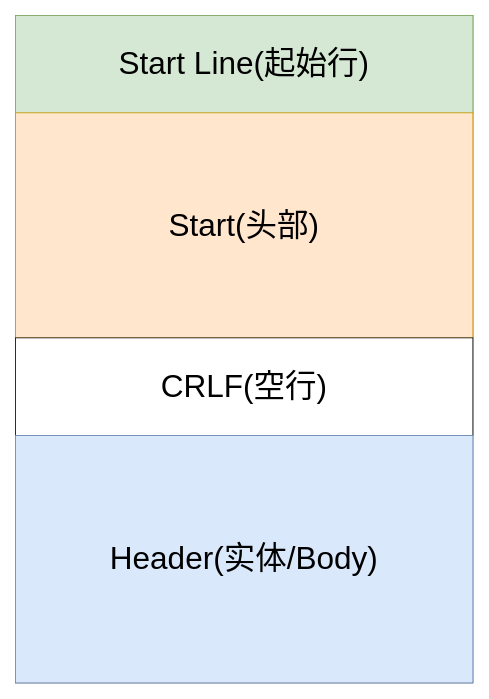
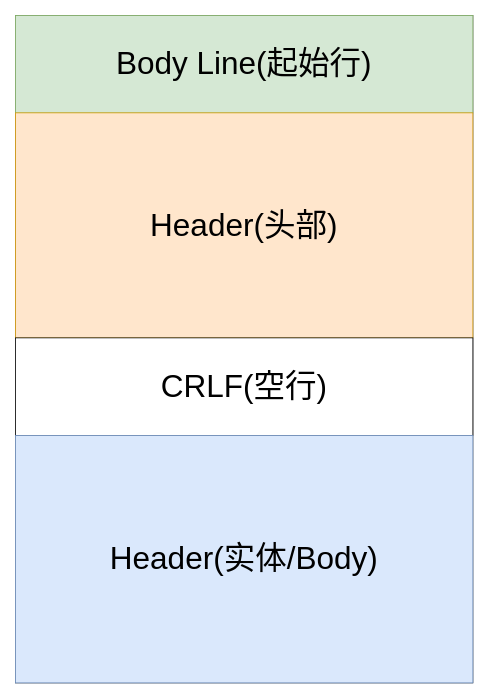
- <mxCell id="3" value="&lt;span style=&quot;font-size: 42px&quot;&gt;Start Line(起始行)&lt;/span&gt;" style="rounded=0;whiteSpace=wrap;html=1;fillColor=#d5e8d4;strokeColor=#82b366;" vertex="1" parent="1"><mxGeometry x="20" y="20" width="610" height="130" as="geometry" /></mxCell>
+ <mxCell id="3" value="&lt;span style=&quot;font-size: 42px&quot;&gt;Body Line(起始行)&lt;/span&gt;" style="rounded=0;whiteSpace=wrap;html=1;fillColor=#d5e8d4;strokeColor=#82b366;" vertex="1" parent="1"><mxGeometry x="20" y="20" width="610" height="130" as="geometry" /></mxCell>
- <mxCell id="4" value="&lt;font style=&quot;font-size: 42px&quot;&gt;Start(头部)&lt;/font&gt;" style="rounded=0;whiteSpace=wrap;html=1;fillColor=#ffe6cc;strokeColor=#d79b00;" vertex="1" parent="1"><mxGeometry x="20" y="150" width="610" height="300" as="geometry" /></mxCell>
+ <mxCell id="4" value="&lt;font style=&quot;font-size: 42px&quot;&gt;Header(头部)&lt;/font&gt;" style="rounded=0;whiteSpace=wrap;html=1;fillColor=#ffe6cc;strokeColor=#d79b00;" vertex="1" parent="1"><mxGeometry x="20" y="150" width="610" height="300" as="geometry" /></mxCell>
